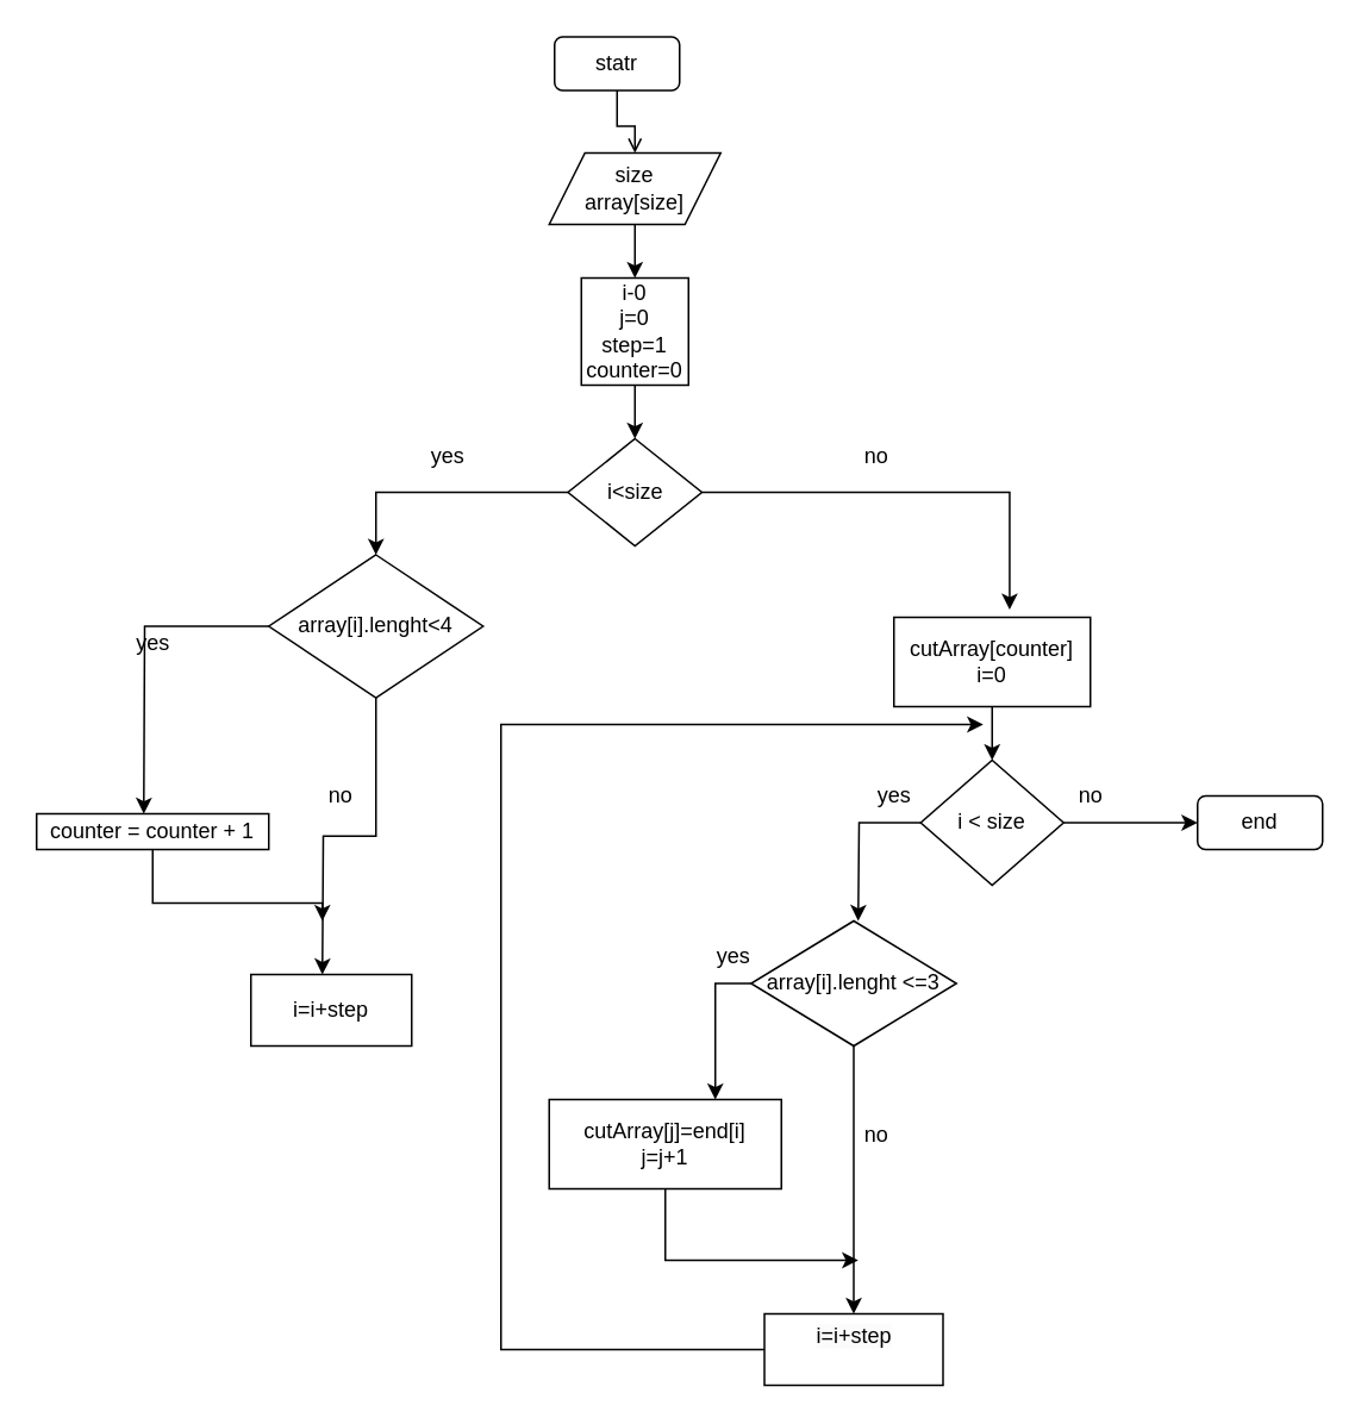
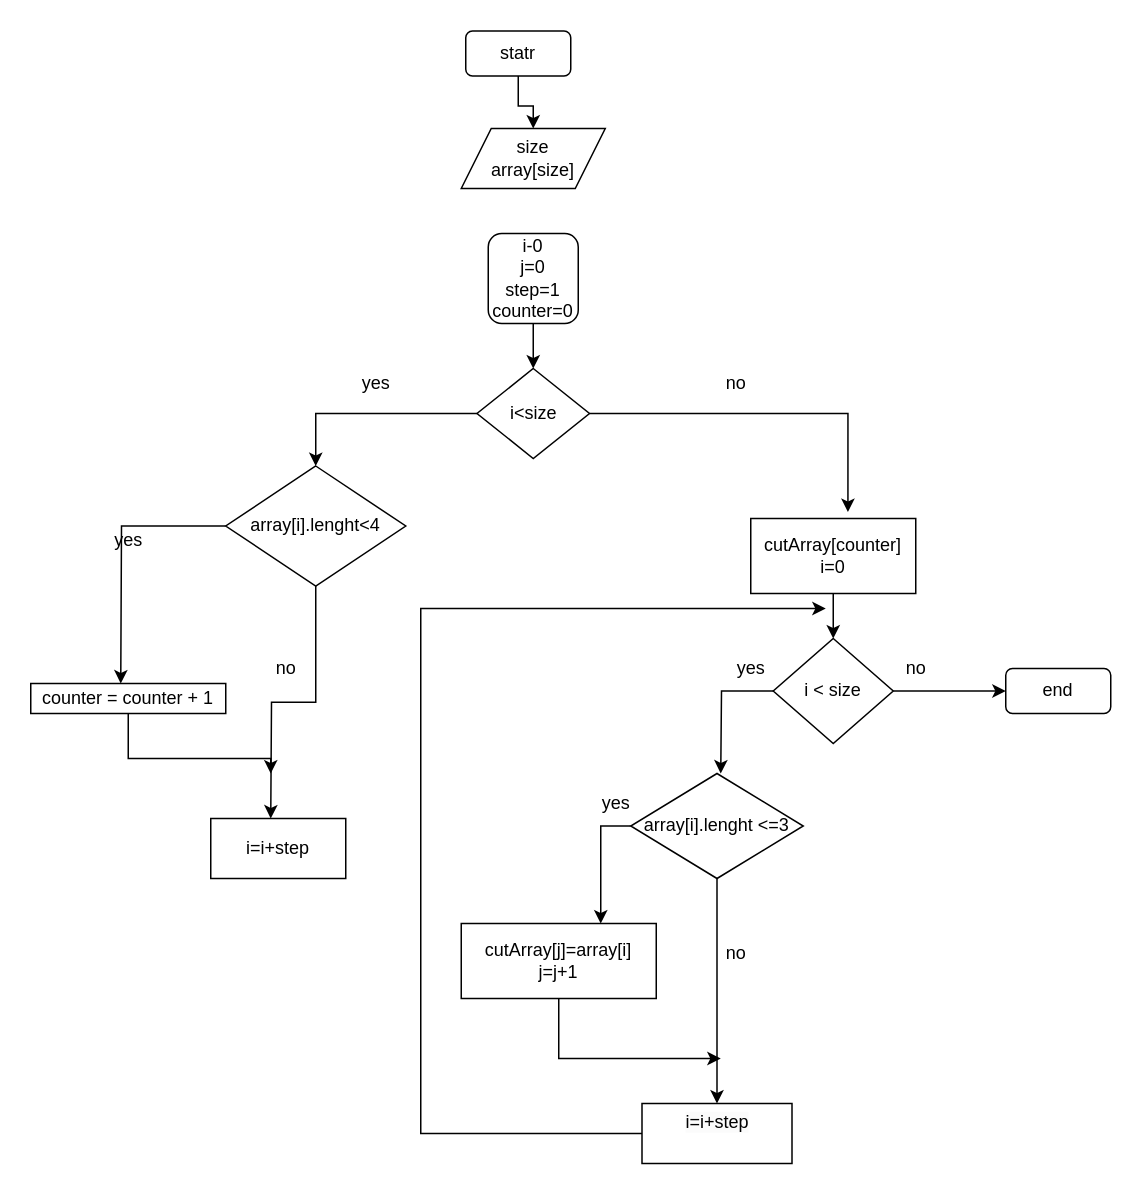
- <mxCell id="2" value="" style="edgeStyle=orthogonalEdgeStyle;rounded=0;orthogonalLoop=1;jettySize=auto;html=1;endArrow=open;" edge="1" parent="1" source="3" target="5"><mxGeometry relative="1" as="geometry" /></mxCell>
+ <mxCell id="2" value="" style="edgeStyle=orthogonalEdgeStyle;rounded=0;orthogonalLoop=1;jettySize=auto;html=1;" edge="1" parent="1" source="3" target="5"><mxGeometry relative="1" as="geometry" /></mxCell>
- <mxCell id="4" value="" style="edgeStyle=orthogonalEdgeStyle;rounded=0;orthogonalLoop=1;jettySize=auto;html=1;" edge="1" parent="1" source="5" target="7"><mxGeometry relative="1" as="geometry" /></mxCell>
- <mxCell id="7" value="i-0&lt;br&gt;j=0&lt;br&gt;step=1&lt;br&gt;counter=0" style="whiteSpace=wrap;html=1;aspect=fixed;" vertex="1" parent="1"><mxGeometry x="325" y="155" width="60" height="60" as="geometry" /></mxCell>
+ <mxCell id="7" value="i-0&lt;br&gt;j=0&lt;br&gt;step=1&lt;br&gt;counter=0" style="whiteSpace=wrap;html=1;aspect=fixed;rounded=1;" vertex="1" parent="1"><mxGeometry x="325" y="155" width="60" height="60" as="geometry" /></mxCell>
- <mxCell id="25" value="cutArray[j]=end[i]&lt;br&gt;j=j+1" style="rounded=0;whiteSpace=wrap;html=1;" vertex="1" parent="1"><mxGeometry x="307" y="615" width="130" height="50" as="geometry" /></mxCell>
+ <mxCell id="25" value="cutArray[j]=array[i]&lt;br&gt;j=j+1" style="rounded=0;whiteSpace=wrap;html=1;" vertex="1" parent="1"><mxGeometry x="307" y="615" width="130" height="50" as="geometry" /></mxCell>
